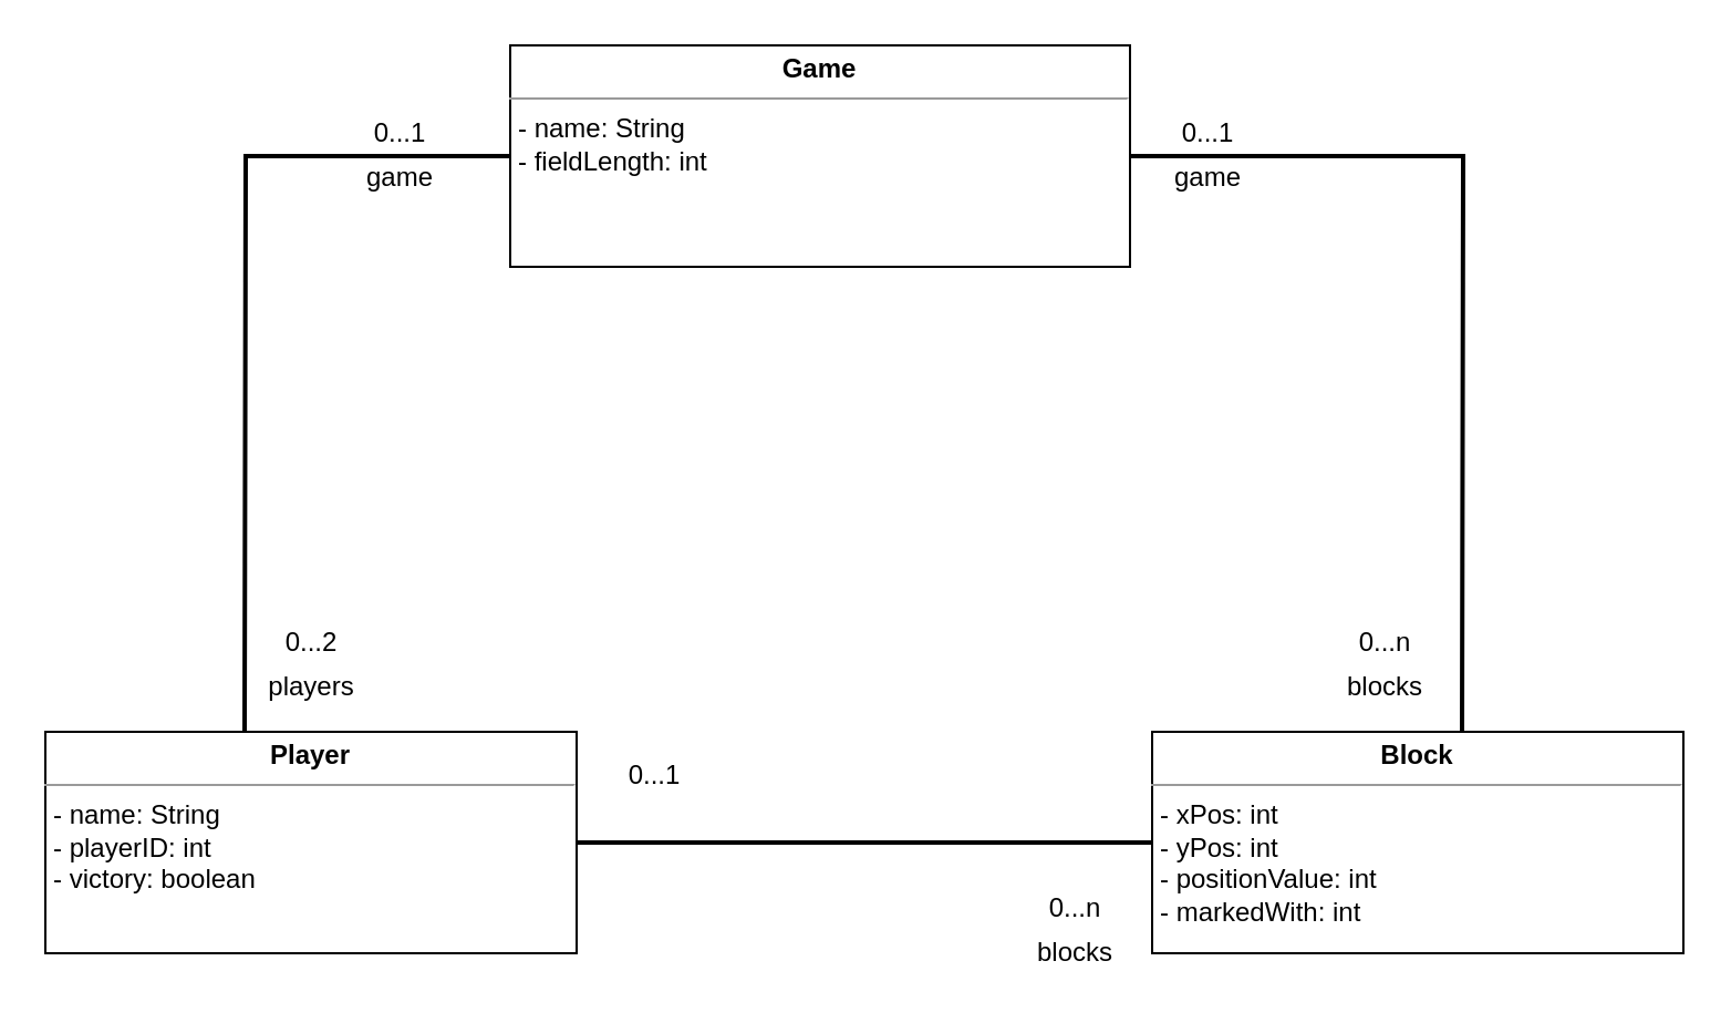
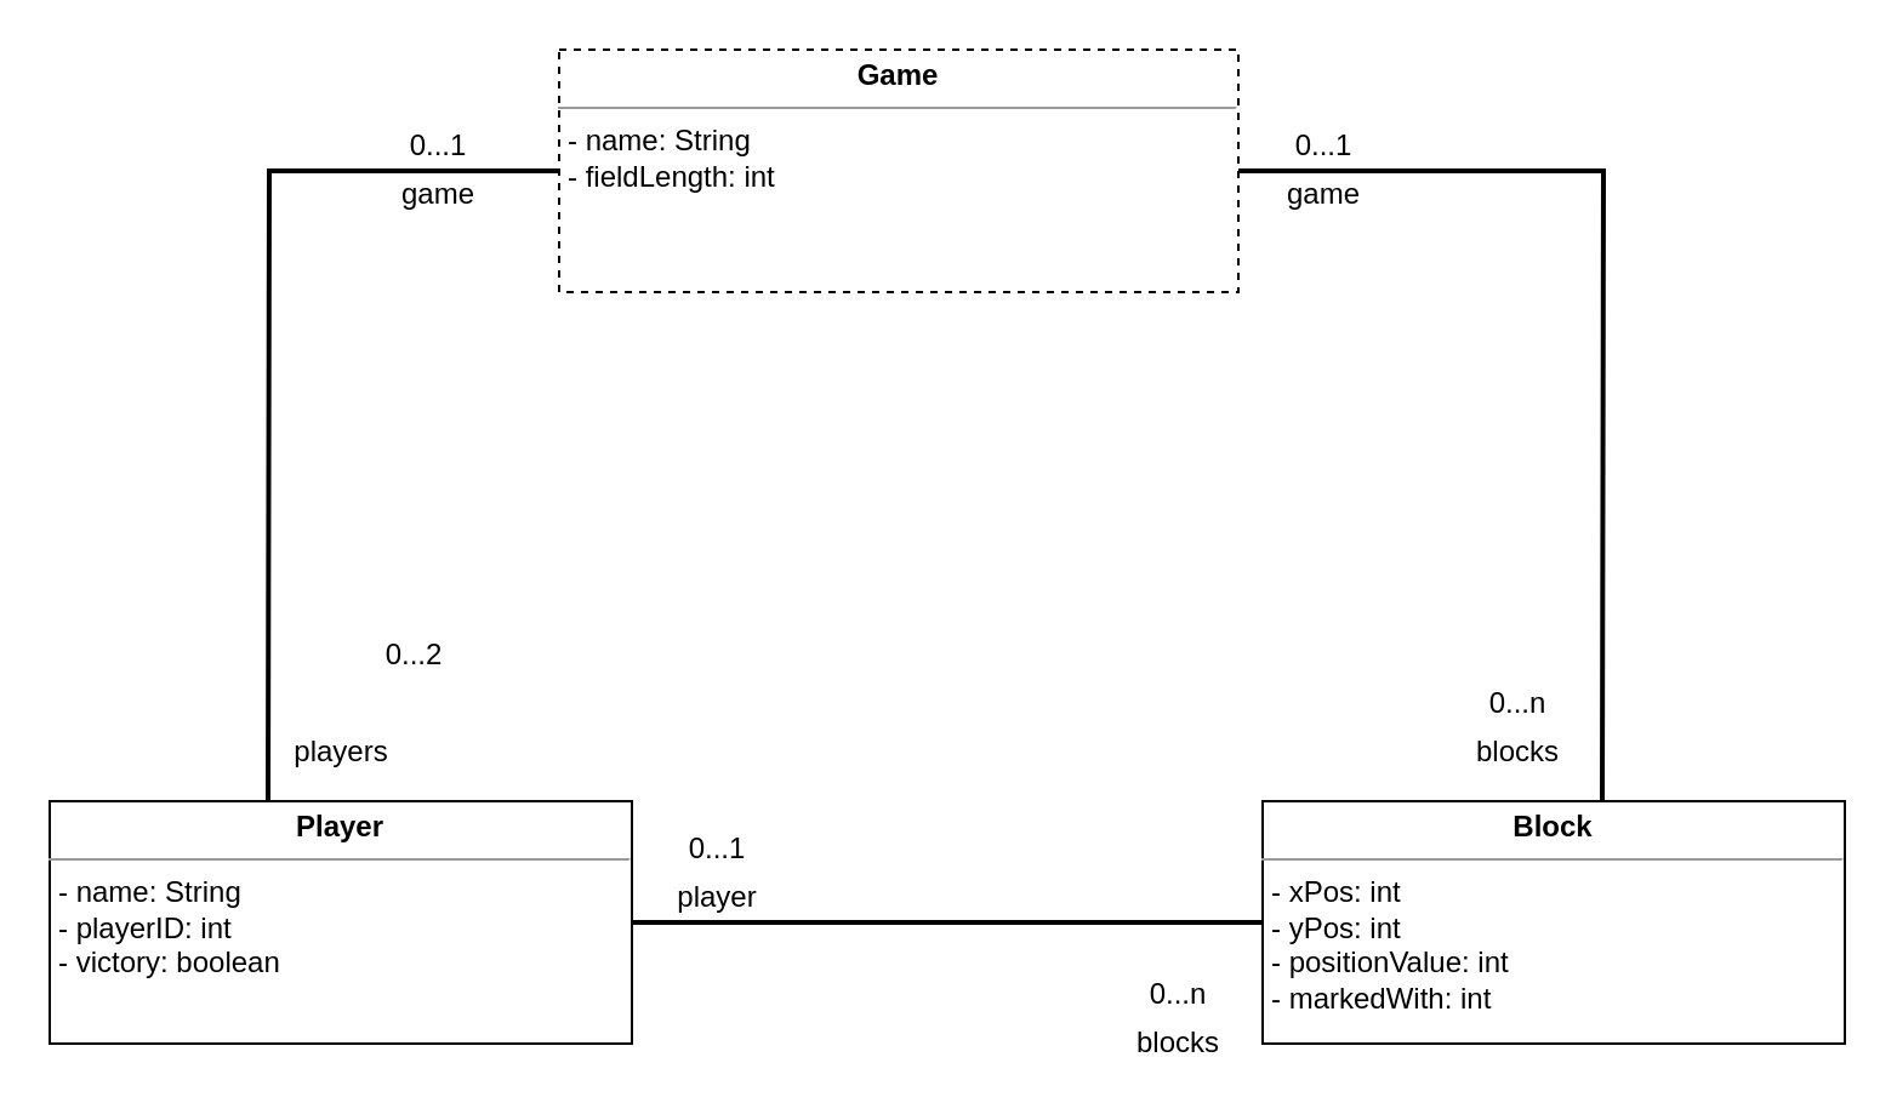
- <mxCell id="4" value="&lt;p style=&quot;margin: 0px ; margin-top: 4px ; text-align: center&quot;&gt;&lt;b&gt;Game&lt;/b&gt;&lt;/p&gt;&lt;hr size=&quot;1&quot;&gt;&lt;p style=&quot;margin: 0px ; margin-left: 4px&quot;&gt;- name: String&lt;/p&gt;&lt;p style=&quot;margin: 0px ; margin-left: 4px&quot;&gt;- fieldLength: int&lt;/p&gt;" style="verticalAlign=top;align=left;overflow=fill;fontSize=12;fontFamily=Helvetica;html=1;" parent="1" vertex="1"><mxGeometry x="230" y="20" width="280" height="100" as="geometry" /></mxCell>
+ <mxCell id="4" value="&lt;p style=&quot;margin: 0px ; margin-top: 4px ; text-align: center&quot;&gt;&lt;b&gt;Game&lt;/b&gt;&lt;/p&gt;&lt;hr size=&quot;1&quot;&gt;&lt;p style=&quot;margin: 0px ; margin-left: 4px&quot;&gt;- name: String&lt;/p&gt;&lt;p style=&quot;margin: 0px ; margin-left: 4px&quot;&gt;- fieldLength: int&lt;/p&gt;" style="verticalAlign=top;align=left;overflow=fill;fontSize=12;fontFamily=Helvetica;html=1;dashed=1;" parent="1" vertex="1"><mxGeometry x="230" y="20" width="280" height="100" as="geometry" /></mxCell>
- <mxCell id="10" value="0...2" style="text;html=1;align=center;verticalAlign=middle;resizable=0;points=[];autosize=1;strokeColor=none;" parent="1" vertex="1"><mxGeometry x="120" y="280" width="40" height="20" as="geometry" /></mxCell>
+ <mxCell id="10" value="0...2" style="text;html=1;align=center;verticalAlign=middle;resizable=0;points=[];autosize=1;strokeColor=none;" parent="1" vertex="1"><mxGeometry x="150" y="260" width="40" height="20" as="geometry" /></mxCell>
+ <mxCell id="17" value="player" style="text;html=1;align=center;verticalAlign=middle;resizable=0;points=[];autosize=1;strokeColor=none;" parent="1" vertex="1"><mxGeometry x="270" y="360" width="50" height="20" as="geometry" /></mxCell>
